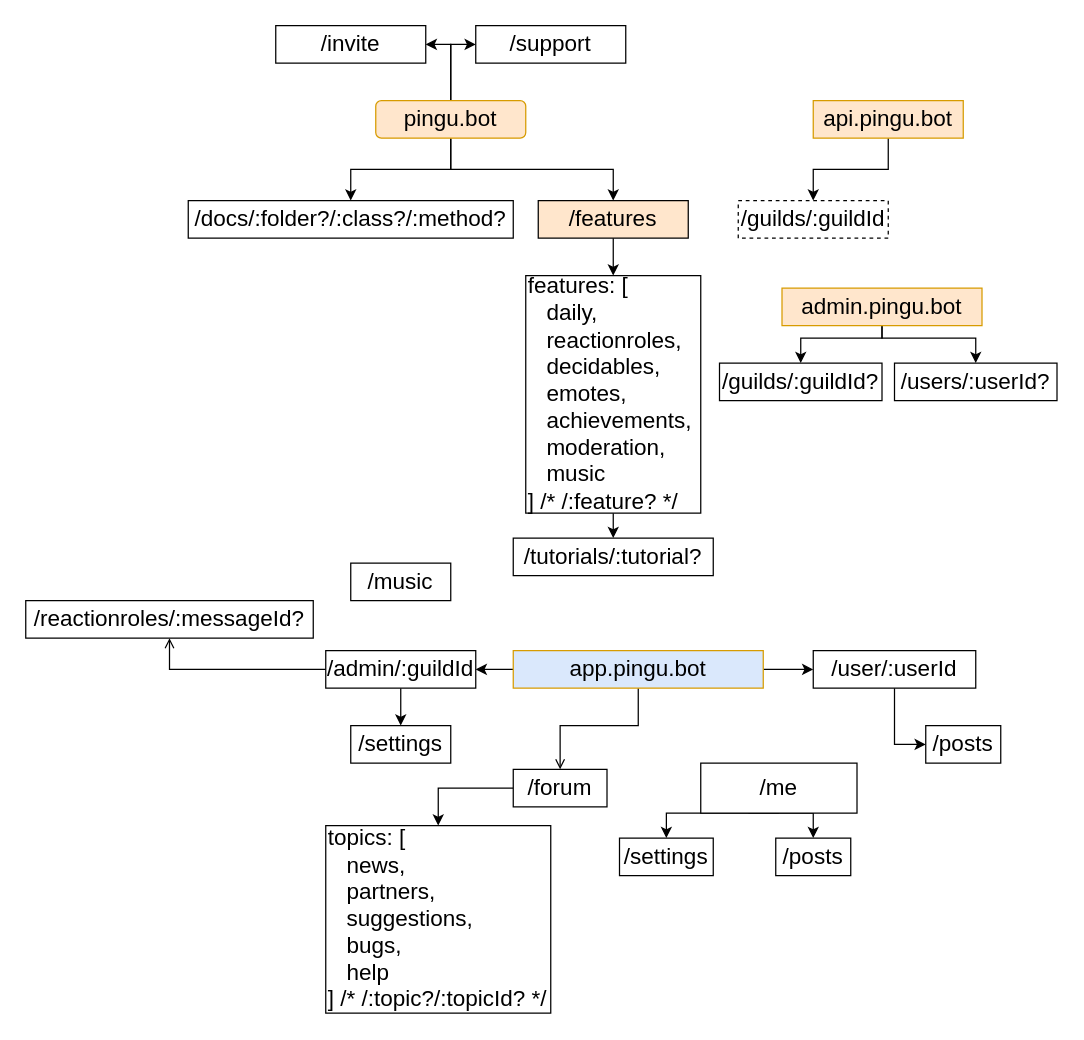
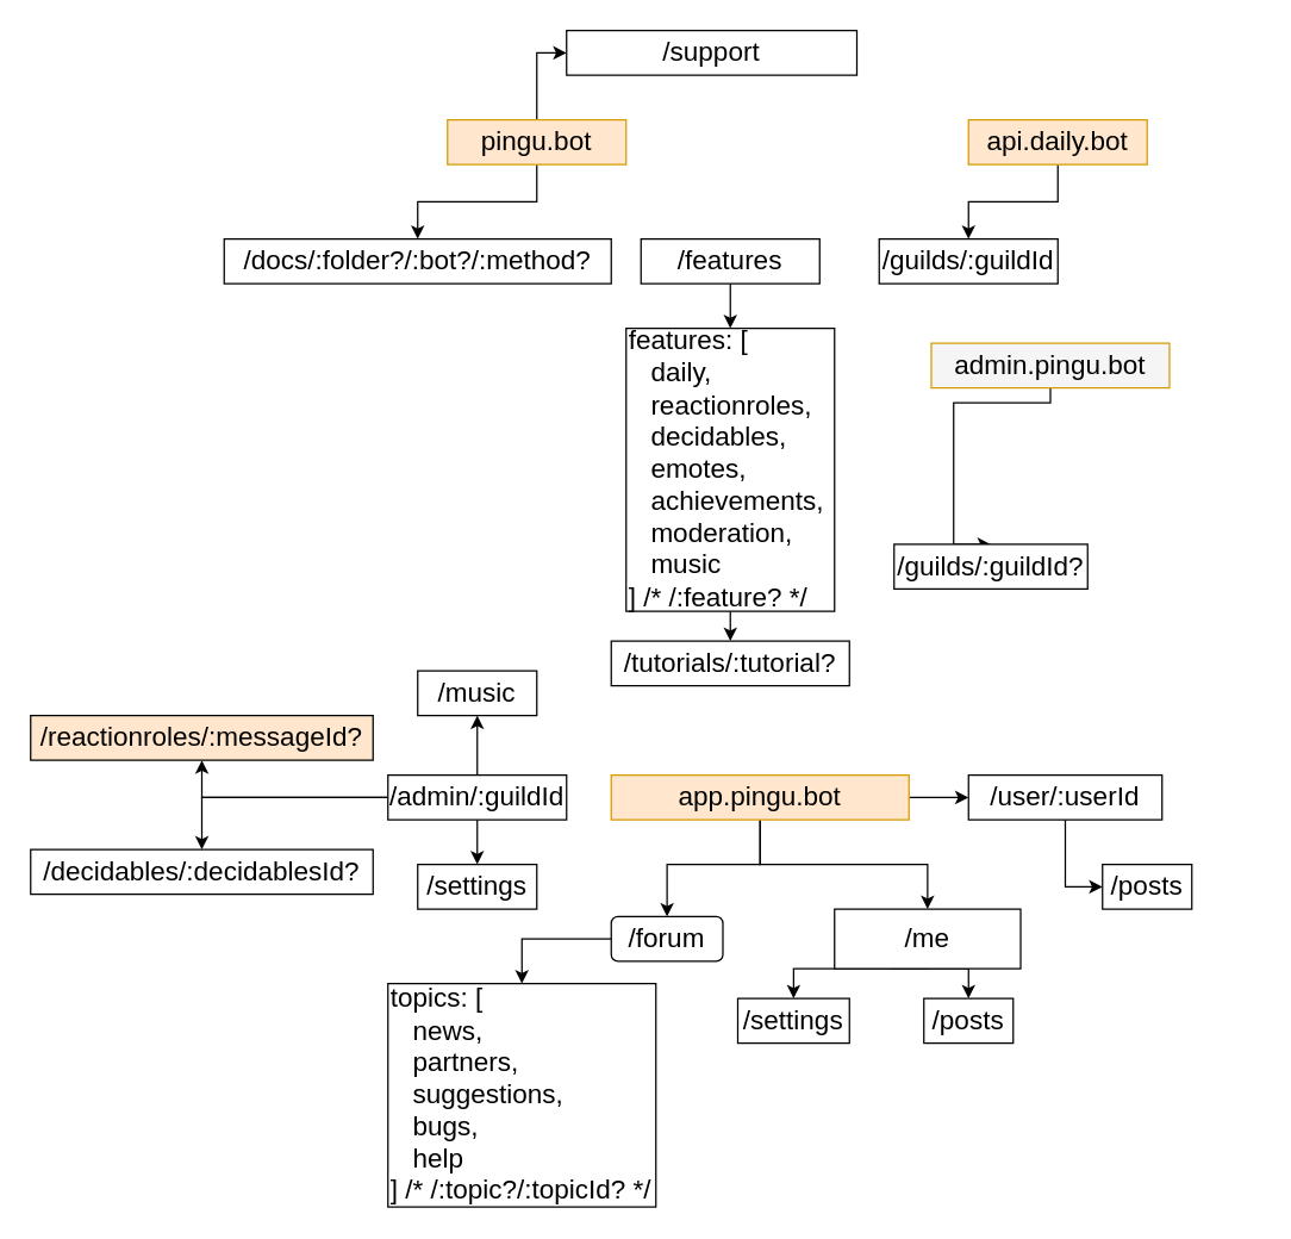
- <mxCell id="23" value="&lt;span style=&quot;font-size: 18px&quot;&gt;/invite&lt;/span&gt;" style="whiteSpace=wrap;html=1;" vertex="1" parent="1"><mxGeometry x="220" y="20" width="120" height="30" as="geometry" /></mxCell>
- <mxCell id="4" style="edgeStyle=orthogonalEdgeStyle;rounded=0;orthogonalLoop=1;jettySize=auto;html=1;exitX=0.5;exitY=0;exitDx=0;exitDy=0;entryX=1;entryY=0.5;entryDx=0;entryDy=0;" edge="1" parent="1" source="6" target="23"><mxGeometry relative="1" as="geometry" /></mxCell>
- <mxCell id="21" value="&lt;span style=&quot;font-size: 18px&quot;&gt;/support&lt;/span&gt;" style="whiteSpace=wrap;html=1;" vertex="1" parent="1"><mxGeometry x="380" y="20" width="120" height="30" as="geometry" /></mxCell>
+ <mxCell id="21" value="&lt;span style=&quot;font-size: 18px&quot;&gt;/support&lt;/span&gt;" style="whiteSpace=wrap;html=1;" vertex="1" parent="1"><mxGeometry x="380" y="20" width="195" height="30" as="geometry" /></mxCell>
- <mxCell id="6" value="&lt;font style=&quot;font-size: 18px&quot;&gt;pingu.bot&lt;/font&gt;" style="whiteSpace=wrap;html=1;fillColor=#ffe6cc;strokeColor=#d79b00;rounded=1;" vertex="1" parent="1"><mxGeometry x="300" y="80" width="120" height="30" as="geometry" /></mxCell>
+ <mxCell id="6" value="&lt;font style=&quot;font-size: 18px&quot;&gt;pingu.bot&lt;/font&gt;" style="whiteSpace=wrap;html=1;fillColor=#ffe6cc;strokeColor=#d79b00;" vertex="1" parent="1"><mxGeometry x="300" y="80" width="120" height="30" as="geometry" /></mxCell>
- <mxCell id="8" value="&lt;font style=&quot;font-size: 18px&quot;&gt;api.pingu.bot&lt;/font&gt;" style="whiteSpace=wrap;html=1;fillColor=#ffe6cc;strokeColor=#d79b00;" vertex="1" parent="1"><mxGeometry x="650" y="80" width="120" height="30" as="geometry" /></mxCell>
+ <mxCell id="8" value="&lt;font style=&quot;font-size: 18px&quot;&gt;api.daily.bot&lt;/font&gt;" style="whiteSpace=wrap;html=1;fillColor=#ffe6cc;strokeColor=#d79b00;" vertex="1" parent="1"><mxGeometry x="650" y="80" width="120" height="30" as="geometry" /></mxCell>
- <mxCell id="2" style="edgeStyle=orthogonalEdgeStyle;rounded=0;orthogonalLoop=1;jettySize=auto;html=1;exitX=0.5;exitY=1;exitDx=0;exitDy=0;entryX=0.5;entryY=0;entryDx=0;entryDy=0;" edge="1" parent="1" source="6" target="18"><mxGeometry relative="1" as="geometry" /></mxCell>
- <mxCell id="24" value="&lt;span style=&quot;font-size: 18px&quot;&gt;/docs/:folder?/:class?/:method?&lt;/span&gt;" style="whiteSpace=wrap;html=1;horizontal=1;" vertex="1" parent="1"><mxGeometry x="150" y="160" width="260" height="30" as="geometry" /></mxCell>
+ <mxCell id="24" value="&lt;span style=&quot;font-size: 18px&quot;&gt;/docs/:folder?/:bot?/:method?&lt;/span&gt;" style="whiteSpace=wrap;html=1;horizontal=1;" vertex="1" parent="1"><mxGeometry x="150" y="160" width="260" height="30" as="geometry" /></mxCell>
- <mxCell id="18" value="&lt;span style=&quot;font-size: 18px&quot;&gt;/features&lt;/span&gt;" style="whiteSpace=wrap;html=1;fillColor=#ffe6cc;" vertex="1" parent="1"><mxGeometry x="430" y="160" width="120" height="30" as="geometry" /></mxCell>
+ <mxCell id="18" value="&lt;span style=&quot;font-size: 18px&quot;&gt;/features&lt;/span&gt;" style="whiteSpace=wrap;html=1;" vertex="1" parent="1"><mxGeometry x="430" y="160" width="120" height="30" as="geometry" /></mxCell>
- <mxCell id="25" value="&lt;span style=&quot;font-size: 18px&quot;&gt;/guilds/:guildId&lt;/span&gt;" style="whiteSpace=wrap;html=1;dashed=1;" vertex="1" parent="1"><mxGeometry x="590" y="160" width="120" height="30" as="geometry" /></mxCell>
+ <mxCell id="25" value="&lt;span style=&quot;font-size: 18px&quot;&gt;/guilds/:guildId&lt;/span&gt;" style="whiteSpace=wrap;html=1;" vertex="1" parent="1"><mxGeometry x="590" y="160" width="120" height="30" as="geometry" /></mxCell>
- <mxCell id="16" value="&lt;font style=&quot;font-size: 18px&quot;&gt;admin.pingu.bot&lt;/font&gt;" style="whiteSpace=wrap;html=1;fillColor=#ffe6cc;strokeColor=#d79b00;" vertex="1" parent="1"><mxGeometry x="625" y="230" width="160" height="30" as="geometry" /></mxCell>
+ <mxCell id="16" value="&lt;font style=&quot;font-size: 18px&quot;&gt;admin.pingu.bot&lt;/font&gt;" style="whiteSpace=wrap;html=1;fillColor=#f5f5f5;strokeColor=#d79b00;" vertex="1" parent="1"><mxGeometry x="625" y="230" width="160" height="30" as="geometry" /></mxCell>
- <mxCell id="15" style="edgeStyle=orthogonalEdgeStyle;rounded=0;orthogonalLoop=1;jettySize=auto;html=1;exitX=0.5;exitY=1;exitDx=0;exitDy=0;entryX=0.5;entryY=0;entryDx=0;entryDy=0;" edge="1" parent="1" source="16" target="26"><mxGeometry relative="1" as="geometry"><Array as="points"><mxPoint x="705" y="270" /><mxPoint x="780" y="270" /></Array></mxGeometry></mxCell>
- <mxCell id="27" value="&lt;span style=&quot;font-size: 18px&quot;&gt;/guilds/:guildId?&lt;/span&gt;" style="whiteSpace=wrap;html=1;" vertex="1" parent="1"><mxGeometry x="575" y="290" width="130" height="30" as="geometry" /></mxCell>
+ <mxCell id="27" value="&lt;span style=&quot;font-size: 18px&quot;&gt;/guilds/:guildId?&lt;/span&gt;" style="whiteSpace=wrap;html=1;" vertex="1" parent="1"><mxGeometry x="600" y="365" width="130" height="30" as="geometry" /></mxCell>
- <mxCell id="26" value="&lt;span style=&quot;font-size: 18px&quot;&gt;/users/:userId?&lt;/span&gt;" style="whiteSpace=wrap;html=1;" vertex="1" parent="1"><mxGeometry x="715" y="290" width="130" height="30" as="geometry" /></mxCell>
- <mxCell id="40" value="&lt;span style=&quot;font-size: 18px&quot;&gt;/reactionroles/:messageId?&lt;/span&gt;" style="whiteSpace=wrap;html=1;" vertex="1" parent="1"><mxGeometry x="20" y="480" width="230" height="30" as="geometry" /></mxCell>
+ <mxCell id="40" value="&lt;span style=&quot;font-size: 18px&quot;&gt;/reactionroles/:messageId?&lt;/span&gt;" style="whiteSpace=wrap;html=1;fillColor=#ffe6cc;" vertex="1" parent="1"><mxGeometry x="20" y="480" width="230" height="30" as="geometry" /></mxCell>
+ <mxCell id="33" style="edgeStyle=orthogonalEdgeStyle;rounded=0;orthogonalLoop=1;jettySize=auto;html=1;exitX=0.5;exitY=0;exitDx=0;exitDy=0;entryX=0.5;entryY=1;entryDx=0;entryDy=0;" edge="1" parent="1" source="34" target="39"><mxGeometry relative="1" as="geometry" /></mxCell>
- <mxCell id="30" style="edgeStyle=orthogonalEdgeStyle;rounded=0;orthogonalLoop=1;jettySize=auto;html=1;exitX=0;exitY=0.5;exitDx=0;exitDy=0;entryX=0.5;entryY=1;entryDx=0;entryDy=0;endArrow=open;" edge="1" parent="1" source="34" target="40"><mxGeometry relative="1" as="geometry" /></mxCell>
+ <mxCell id="30" style="edgeStyle=orthogonalEdgeStyle;rounded=0;orthogonalLoop=1;jettySize=auto;html=1;exitX=0;exitY=0.5;exitDx=0;exitDy=0;entryX=0.5;entryY=1;entryDx=0;entryDy=0;" edge="1" parent="1" source="34" target="40"><mxGeometry relative="1" as="geometry" /></mxCell>
- <mxCell id="10" style="edgeStyle=orthogonalEdgeStyle;rounded=0;orthogonalLoop=1;jettySize=auto;html=1;exitX=0;exitY=0.5;exitDx=0;exitDy=0;entryX=1;entryY=0.5;entryDx=0;entryDy=0;" edge="1" parent="1" source="13" target="34"><mxGeometry relative="1" as="geometry" /></mxCell>
- <mxCell id="13" value="&lt;font style=&quot;font-size: 18px&quot;&gt;app.pingu.bot&lt;/font&gt;" style="whiteSpace=wrap;html=1;fillColor=#dae8fc;strokeColor=#d79b00;" vertex="1" parent="1"><mxGeometry x="410" y="520" width="200" height="30" as="geometry" /></mxCell>
+ <mxCell id="13" value="&lt;font style=&quot;font-size: 18px&quot;&gt;app.pingu.bot&lt;/font&gt;" style="whiteSpace=wrap;html=1;fillColor=#ffe6cc;strokeColor=#d79b00;" vertex="1" parent="1"><mxGeometry x="410" y="520" width="200" height="30" as="geometry" /></mxCell>
+ <mxCell id="31" style="edgeStyle=orthogonalEdgeStyle;rounded=0;orthogonalLoop=1;jettySize=auto;html=1;exitX=0;exitY=0.5;exitDx=0;exitDy=0;entryX=0.5;entryY=0;entryDx=0;entryDy=0;" edge="1" parent="1" source="34" target="41"><mxGeometry relative="1" as="geometry" /></mxCell>
+ <mxCell id="9" style="edgeStyle=orthogonalEdgeStyle;rounded=0;orthogonalLoop=1;jettySize=auto;html=1;exitX=0.5;exitY=1;exitDx=0;exitDy=0;entryX=0.5;entryY=0;entryDx=0;entryDy=0;" edge="1" parent="1" source="13" target="37"><mxGeometry relative="1" as="geometry" /></mxCell>
+ <mxCell id="41" value="&lt;span style=&quot;font-size: 18px&quot;&gt;/decidables/:decidablesId?&lt;/span&gt;" style="whiteSpace=wrap;html=1;" vertex="1" parent="1"><mxGeometry x="20" y="570" width="230" height="30" as="geometry" /></mxCell>
- <mxCell id="11" style="edgeStyle=orthogonalEdgeStyle;rounded=0;orthogonalLoop=1;jettySize=auto;html=1;exitX=0.5;exitY=1;exitDx=0;exitDy=0;entryX=0.5;entryY=0;entryDx=0;entryDy=0;endArrow=open;" edge="1" parent="1" source="13" target="43"><mxGeometry relative="1" as="geometry"><Array as="points"><mxPoint x="510" y="580" /><mxPoint x="448" y="580" /></Array></mxGeometry></mxCell>
+ <mxCell id="11" style="edgeStyle=orthogonalEdgeStyle;rounded=0;orthogonalLoop=1;jettySize=auto;html=1;exitX=0.5;exitY=1;exitDx=0;exitDy=0;entryX=0.5;entryY=0;entryDx=0;entryDy=0;" edge="1" parent="1" source="13" target="43"><mxGeometry relative="1" as="geometry"><Array as="points"><mxPoint x="510" y="580" /><mxPoint x="448" y="580" /></Array></mxGeometry></mxCell>
- <mxCell id="43" value="&lt;span style=&quot;font-size: 18px&quot;&gt;/forum&lt;/span&gt;" style="whiteSpace=wrap;html=1;" vertex="1" parent="1"><mxGeometry x="410" y="615" width="75" height="30" as="geometry" /></mxCell>
+ <mxCell id="43" value="&lt;span style=&quot;font-size: 18px&quot;&gt;/forum&lt;/span&gt;" style="whiteSpace=wrap;html=1;rounded=1;" vertex="1" parent="1"><mxGeometry x="410" y="615" width="75" height="30" as="geometry" /></mxCell>
